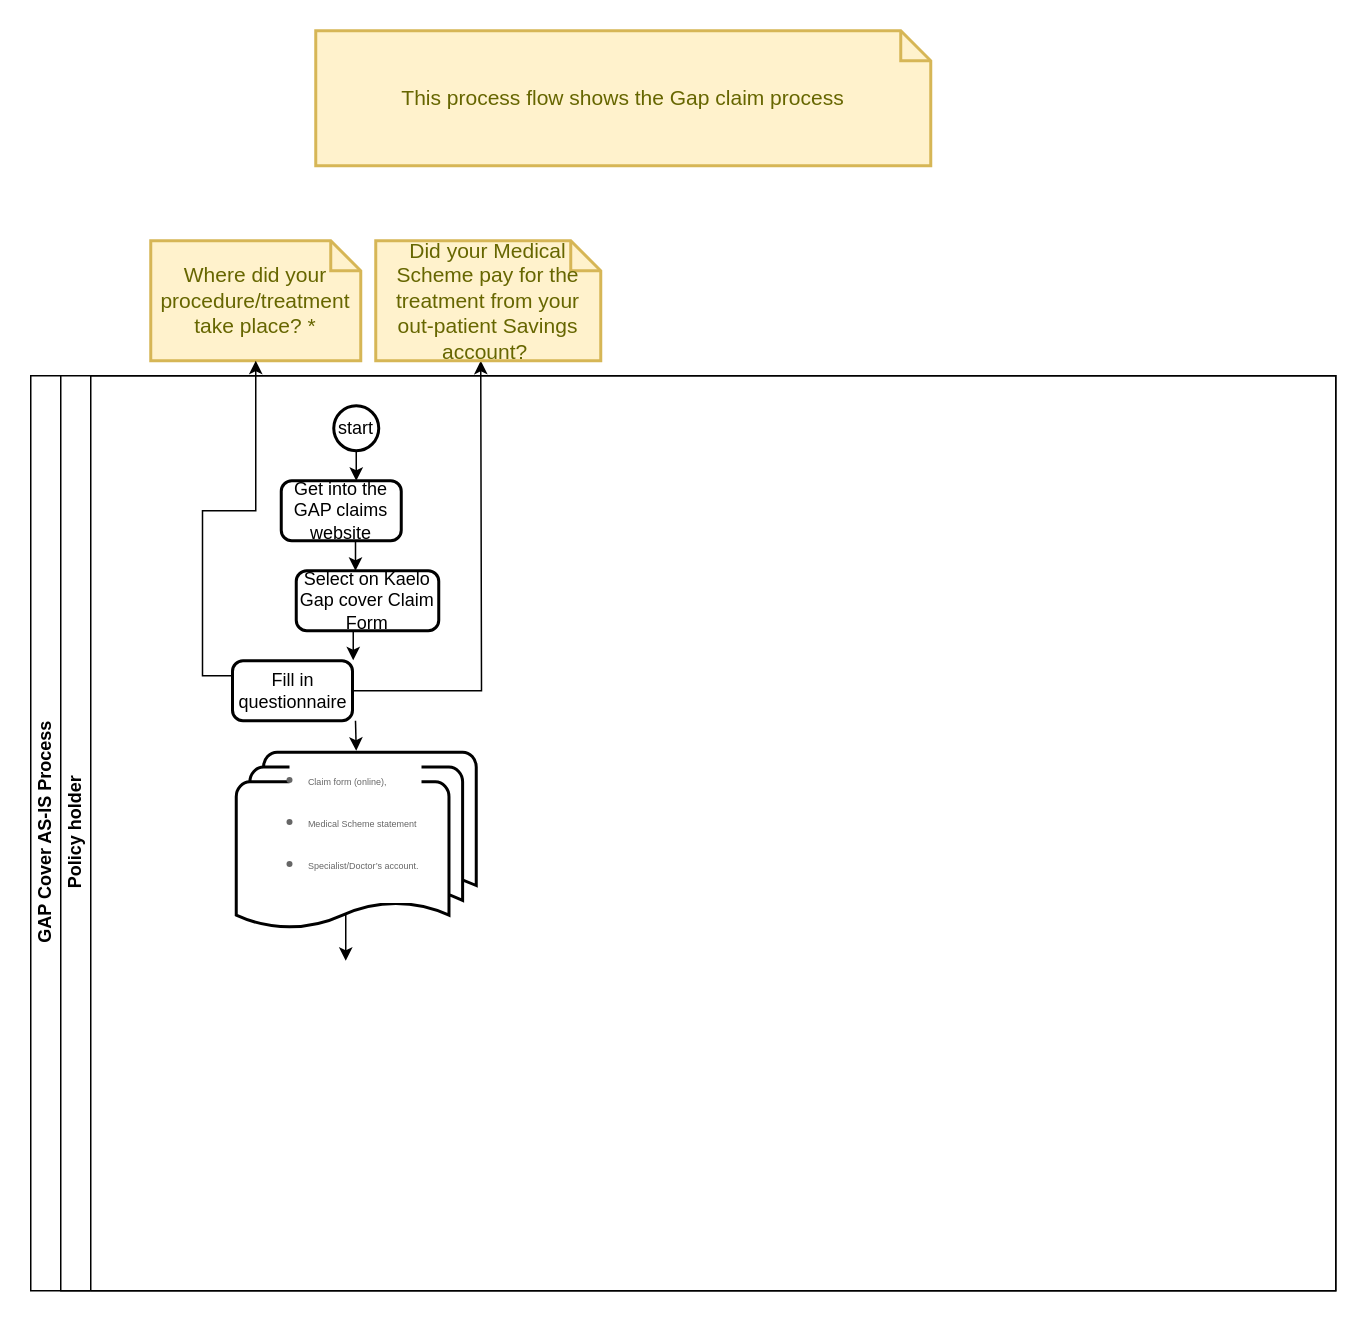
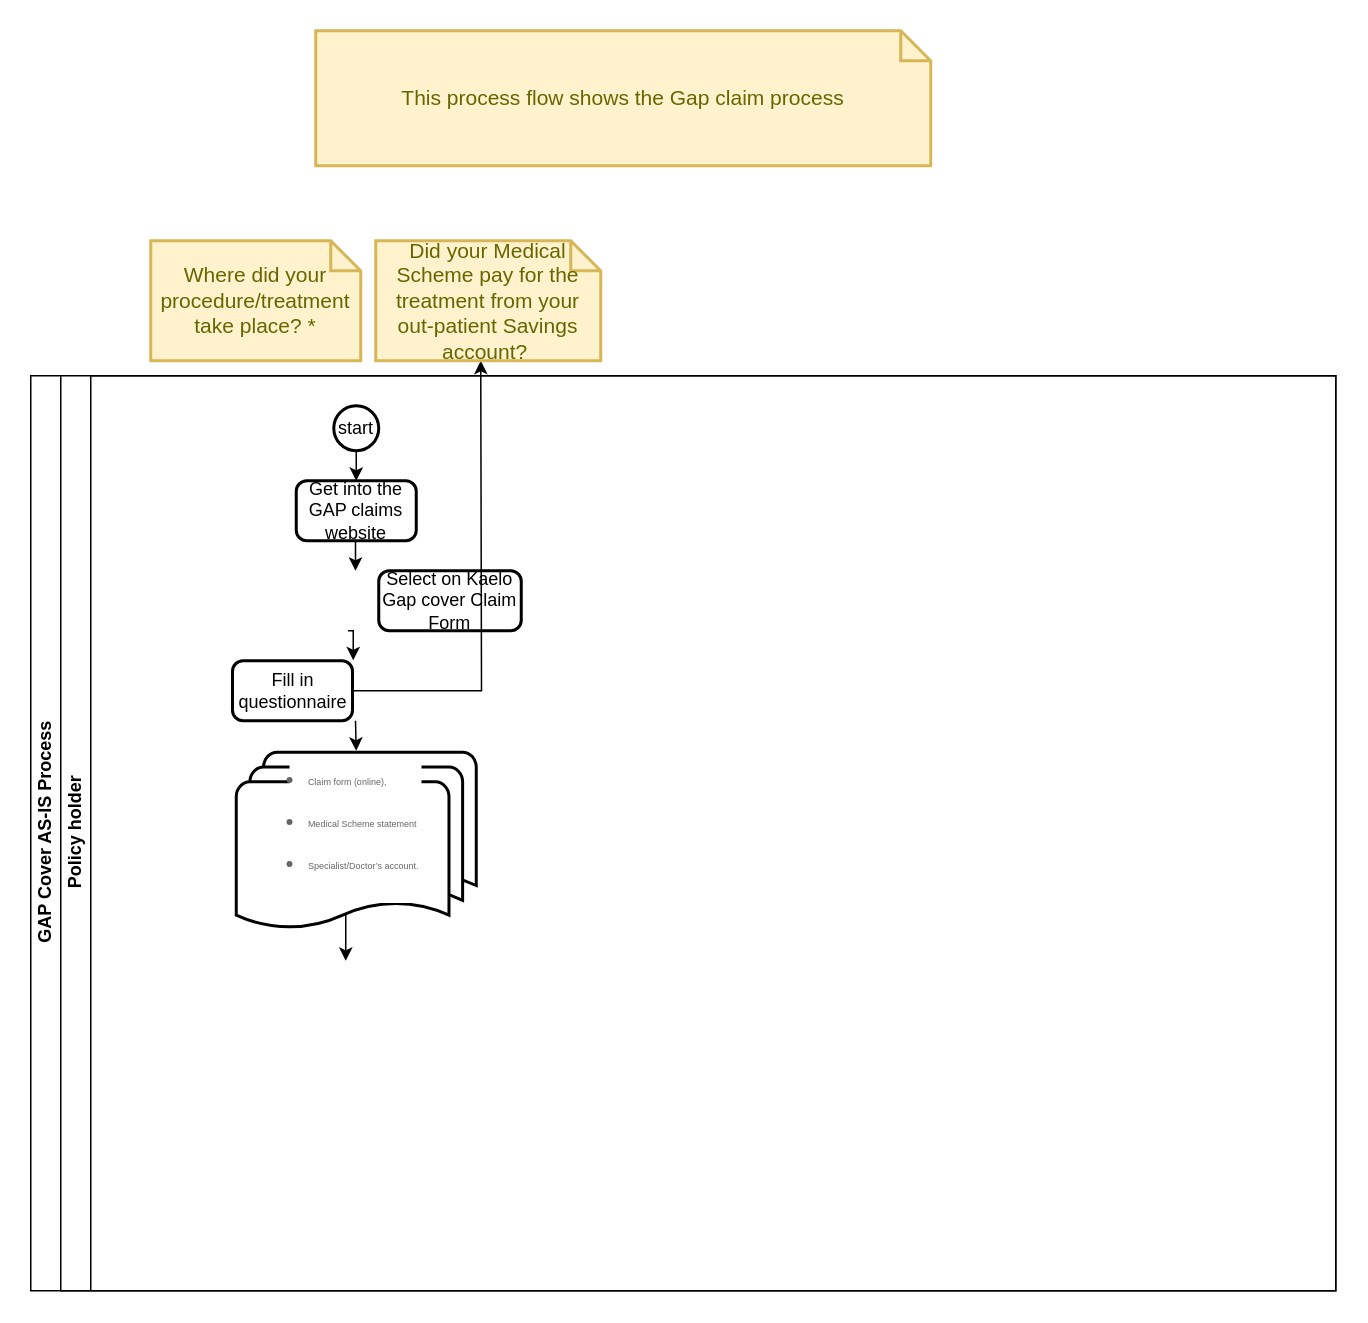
- <mxCell id="7" value="Get into the GAP claims website" style="rounded=1;whiteSpace=wrap;html=1;absoluteArcSize=1;arcSize=14;strokeWidth=2;" vertex="1" parent="3"><mxGeometry x="147" y="70" width="80" height="40" as="geometry" /></mxCell>
+ <mxCell id="7" value="Get into the GAP claims website" style="rounded=1;whiteSpace=wrap;html=1;absoluteArcSize=1;arcSize=14;strokeWidth=2;" vertex="1" parent="3"><mxGeometry x="157" y="70" width="80" height="40" as="geometry" /></mxCell>
- <mxCell id="17" style="edgeStyle=orthogonalEdgeStyle;rounded=0;orthogonalLoop=1;jettySize=auto;html=1;exitX=0;exitY=0.25;exitDx=0;exitDy=0;" edge="1" parent="1" source="11" target="16"><mxGeometry relative="1" as="geometry"><mxPoint x="140" y="220" as="targetPoint" /></mxGeometry></mxCell>
- <mxCell id="8" value="Select on Kaelo Gap cover Claim Form" style="rounded=1;whiteSpace=wrap;html=1;absoluteArcSize=1;arcSize=14;strokeWidth=2;" vertex="1" parent="3"><mxGeometry x="157" y="130" width="95" height="40" as="geometry" /></mxCell>
+ <mxCell id="8" value="Select on Kaelo Gap cover Claim Form" style="rounded=1;whiteSpace=wrap;html=1;absoluteArcSize=1;arcSize=14;strokeWidth=2;" vertex="1" parent="3"><mxGeometry x="212" y="130" width="95" height="40" as="geometry" /></mxCell>
